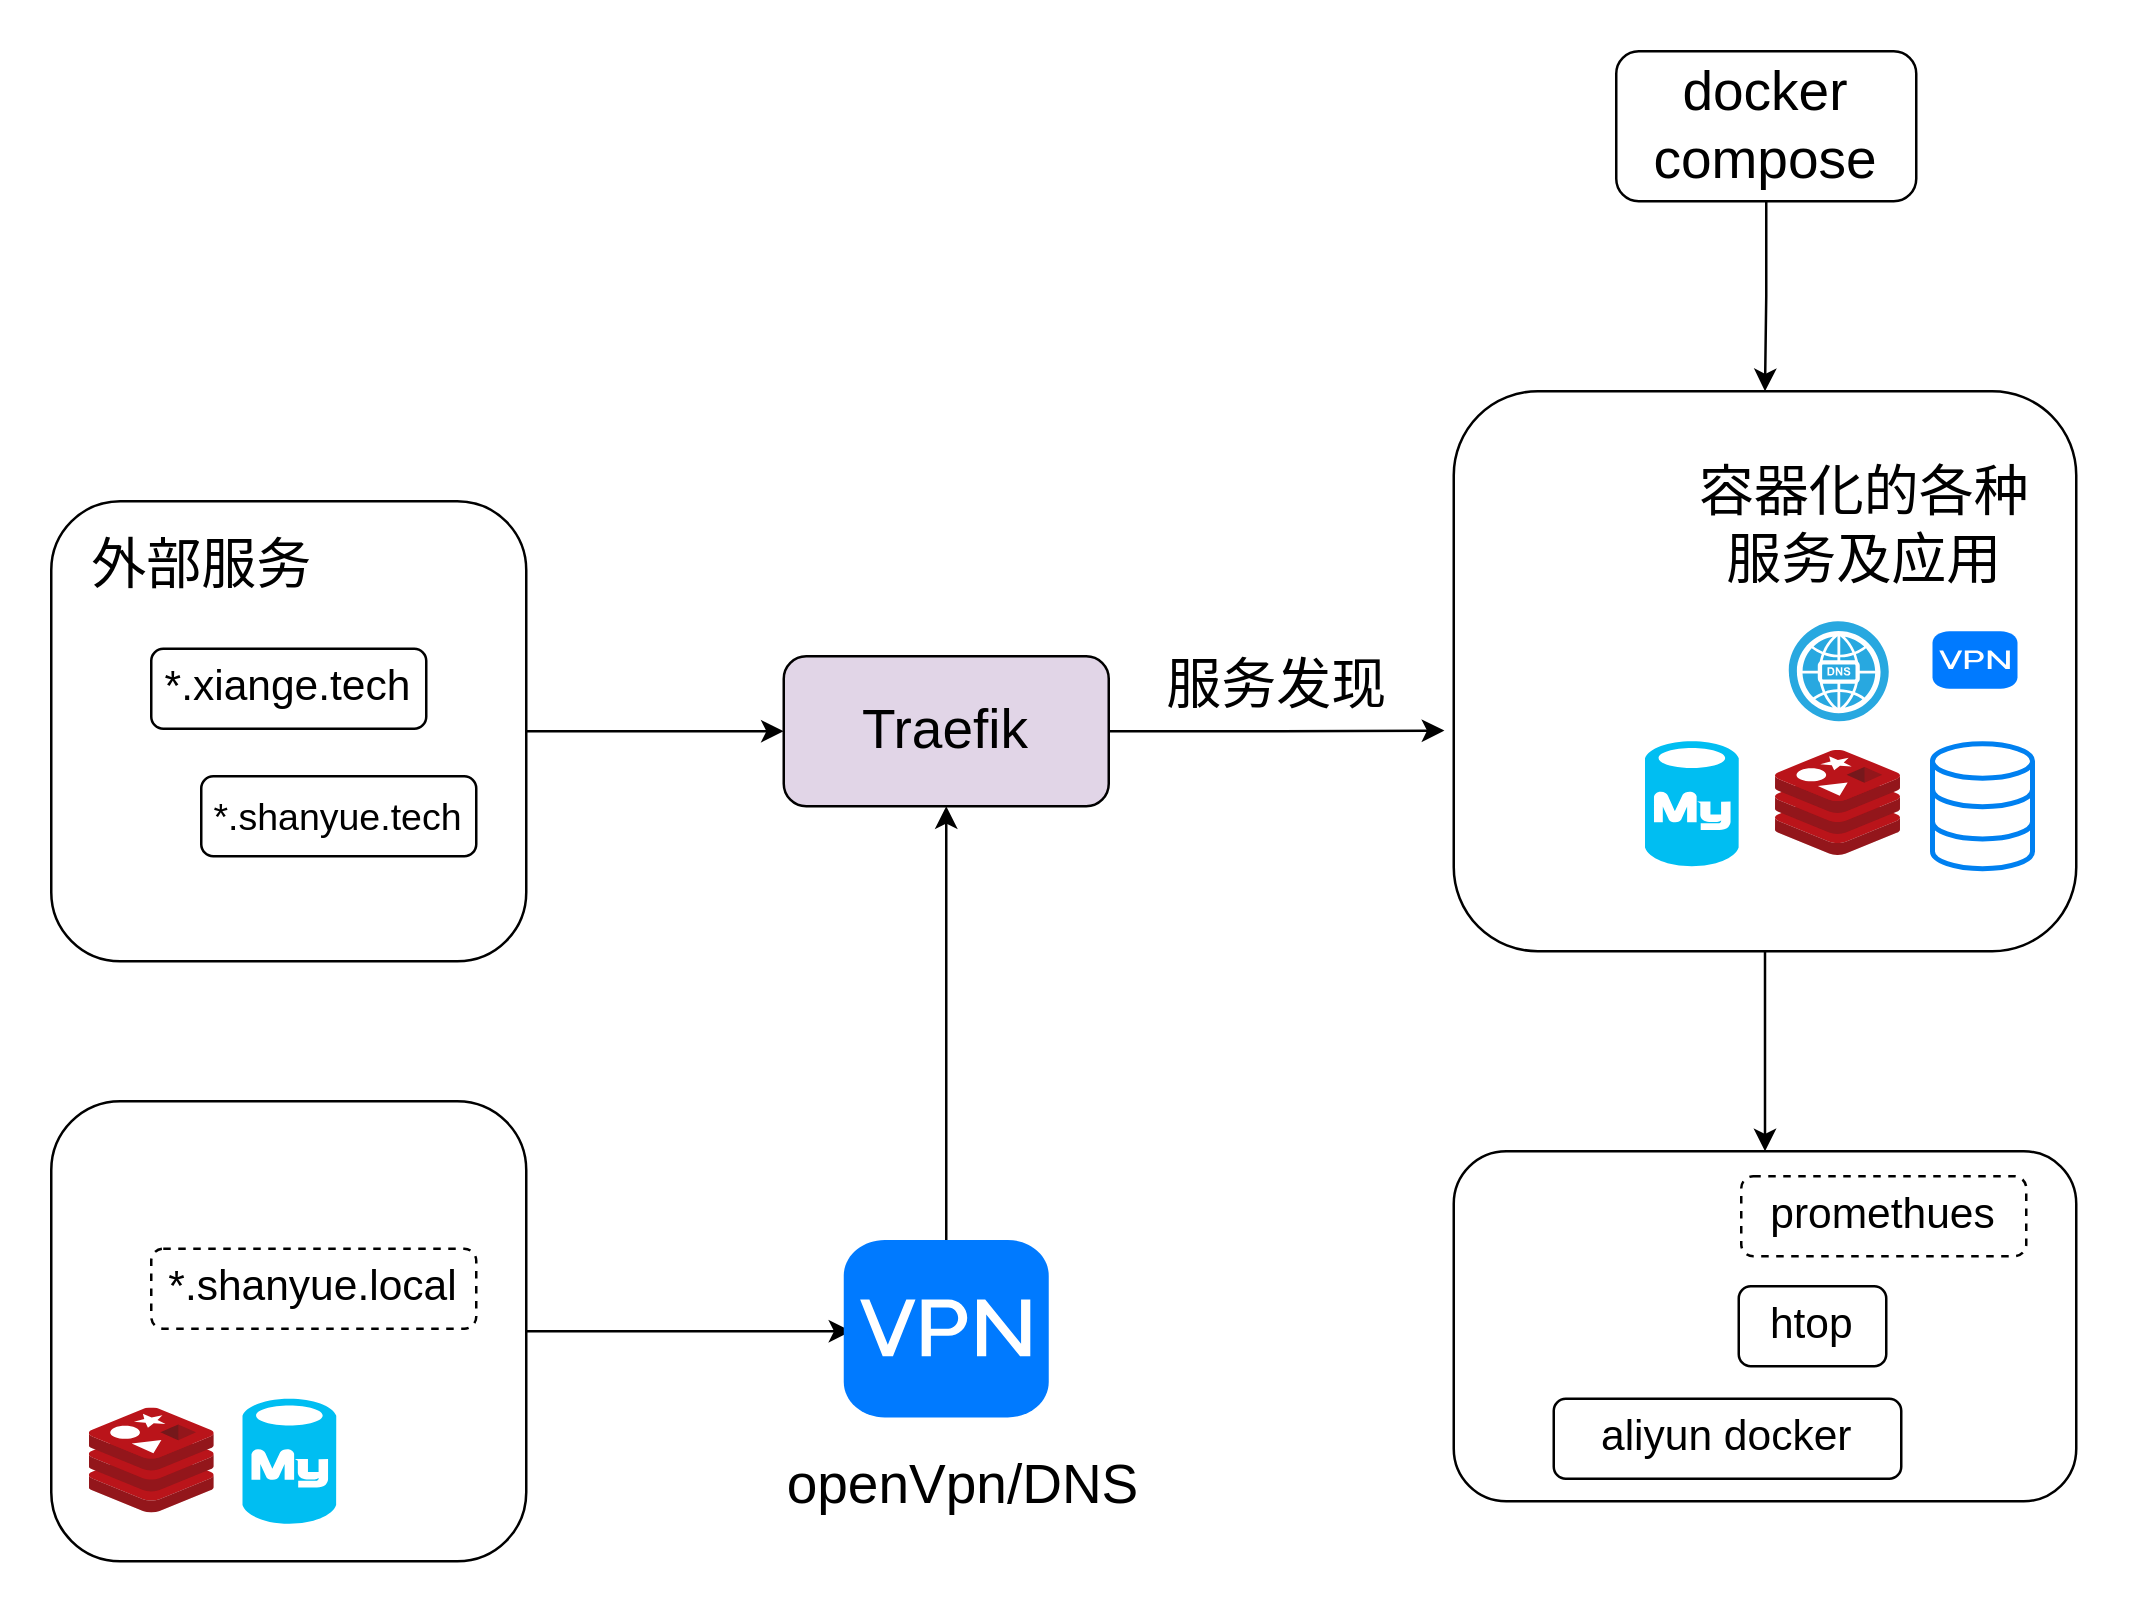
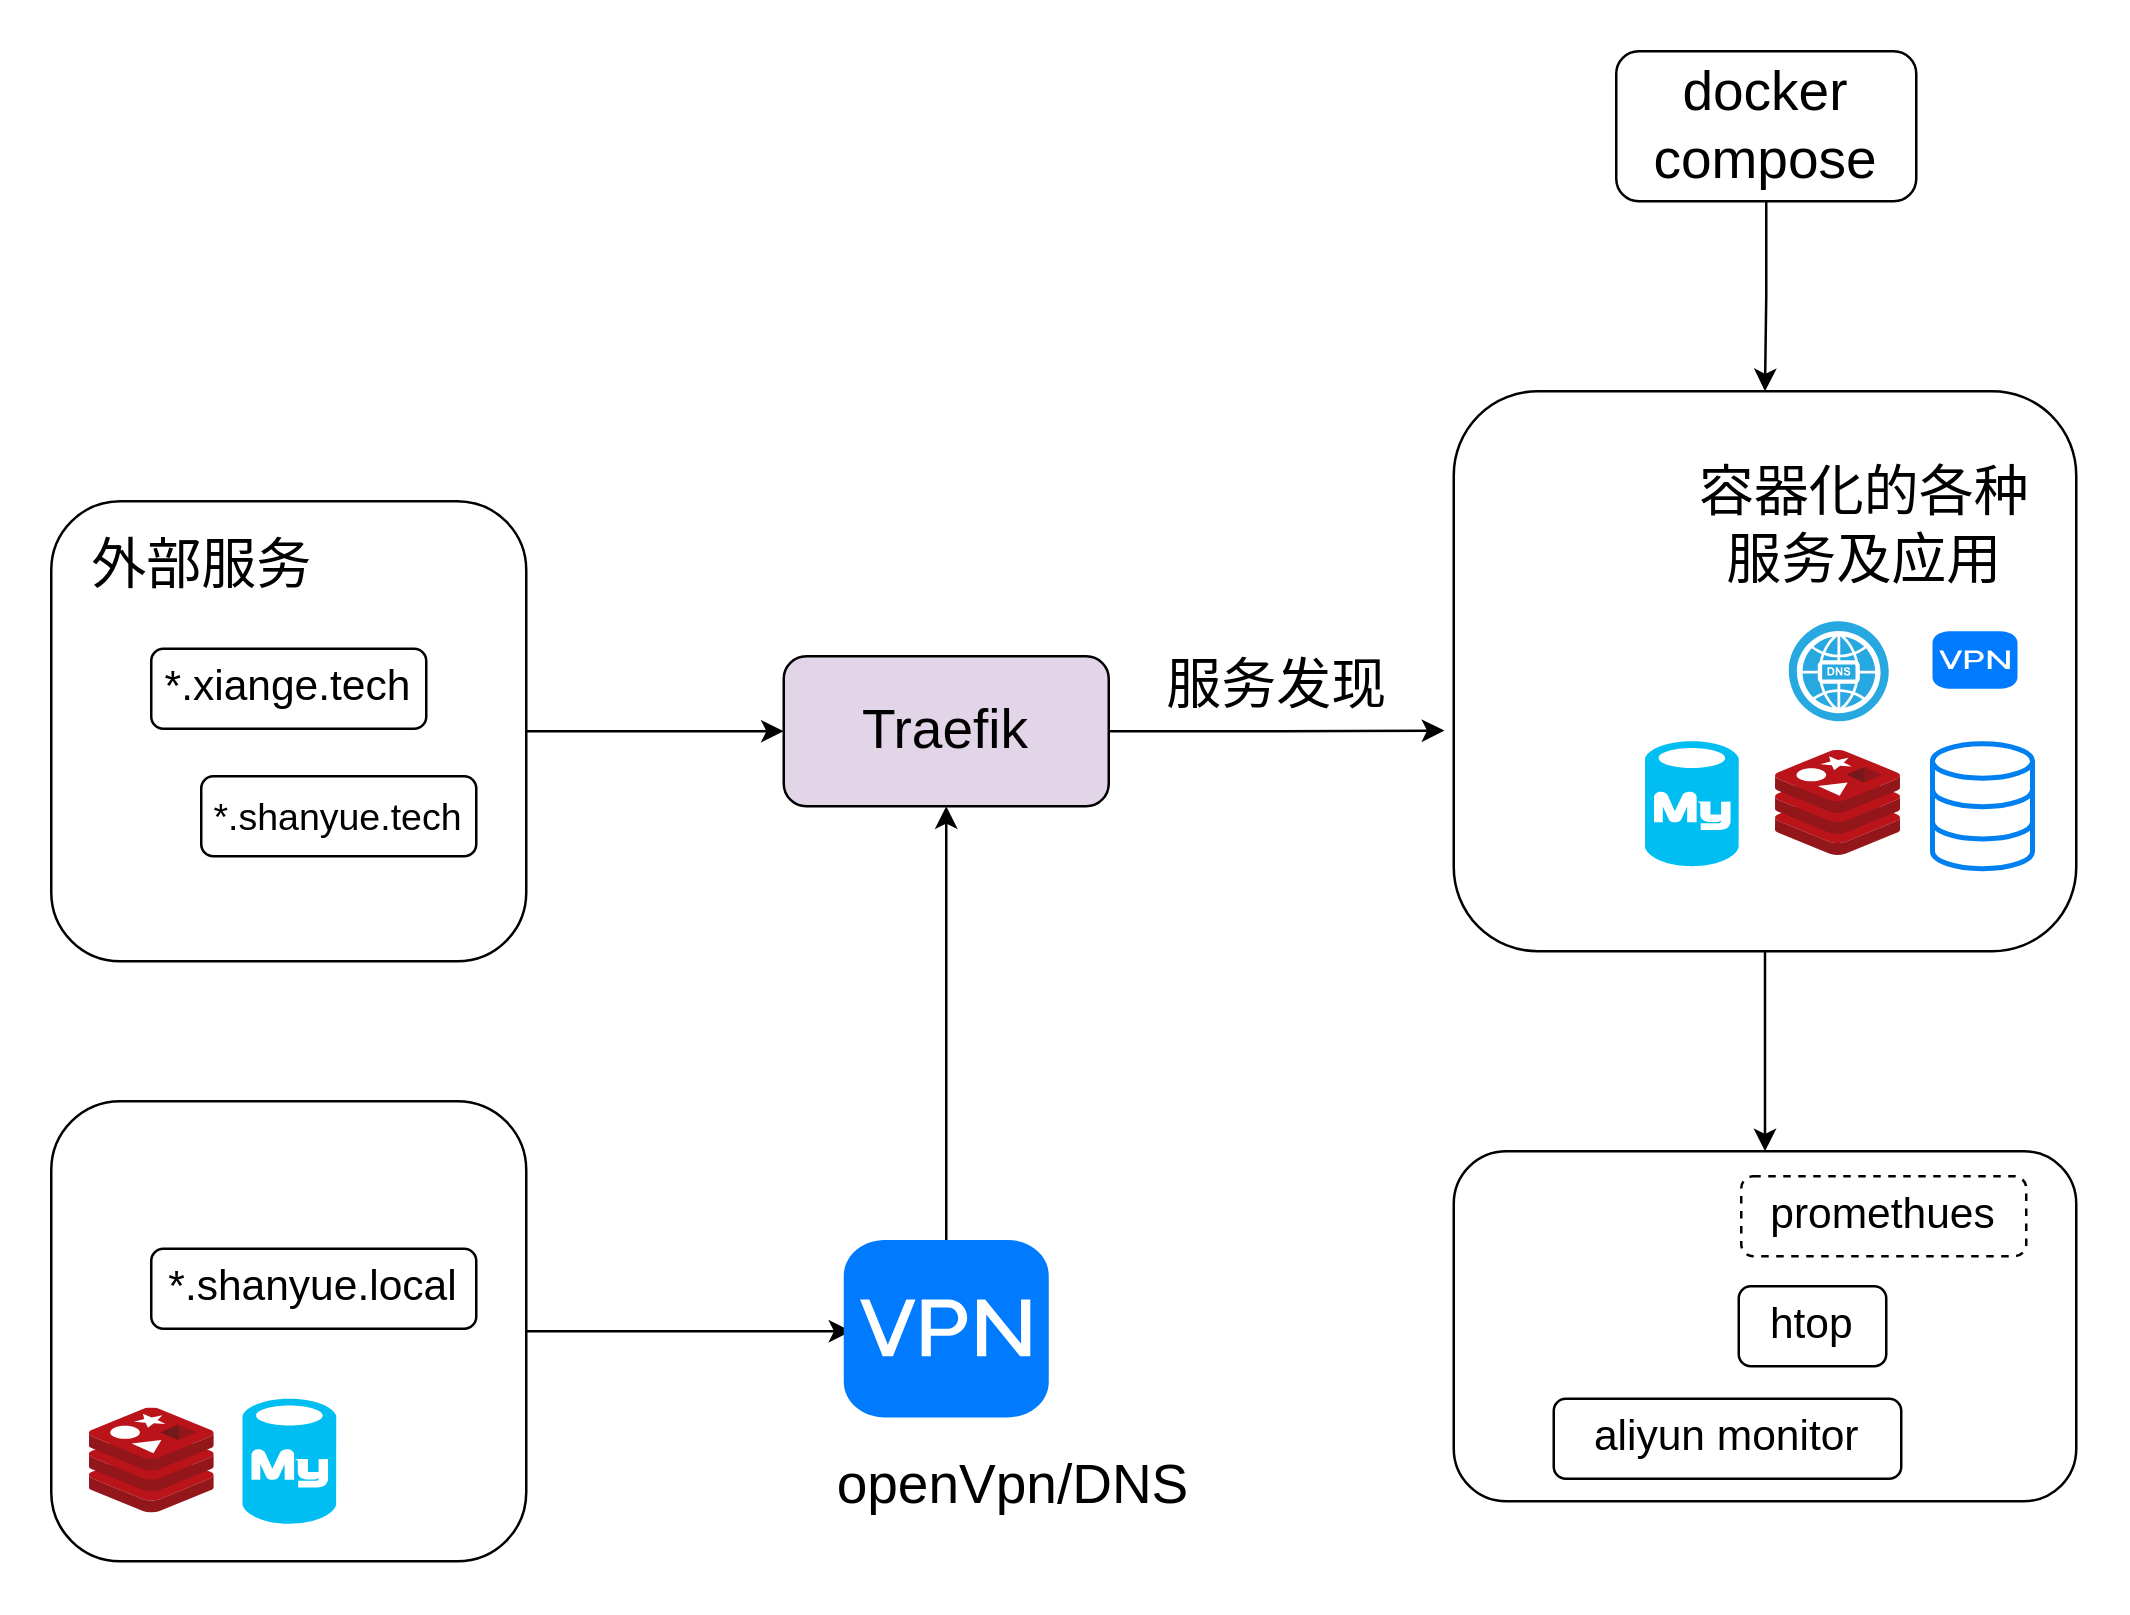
- <mxCell id="11" value="*.shanyue.local" style="rounded=1;whiteSpace=wrap;html=1;fillColor=none;fontSize=17;dashed=1;" vertex="1" parent="1"><mxGeometry x="60" y="499" width="130" height="32" as="geometry" /></mxCell>
+ <mxCell id="11" value="*.shanyue.local" style="rounded=1;whiteSpace=wrap;html=1;fillColor=none;fontSize=17;" vertex="1" parent="1"><mxGeometry x="60" y="499" width="130" height="32" as="geometry" /></mxCell>
- <mxCell id="33" value="aliyun docker" style="rounded=1;whiteSpace=wrap;html=1;fillColor=none;fontSize=17;" vertex="1" parent="1"><mxGeometry x="621" y="559" width="139" height="32" as="geometry" /></mxCell>
+ <mxCell id="33" value="aliyun monitor" style="rounded=1;whiteSpace=wrap;html=1;fillColor=none;fontSize=17;" vertex="1" parent="1"><mxGeometry x="621" y="559" width="139" height="32" as="geometry" /></mxCell>
- <mxCell id="17" value="openVpn/DNS" style="text;html=1;strokeColor=none;fillColor=none;align=center;verticalAlign=middle;whiteSpace=wrap;rounded=0;fontSize=22;" vertex="1" parent="1"><mxGeometry x="310" y="584" width="150" height="20" as="geometry" /></mxCell>
+ <mxCell id="17" value="openVpn/DNS" style="text;html=1;strokeColor=none;fillColor=none;align=center;verticalAlign=middle;whiteSpace=wrap;rounded=0;fontSize=22;" vertex="1" parent="1"><mxGeometry x="330" y="584" width="150" height="20" as="geometry" /></mxCell>
